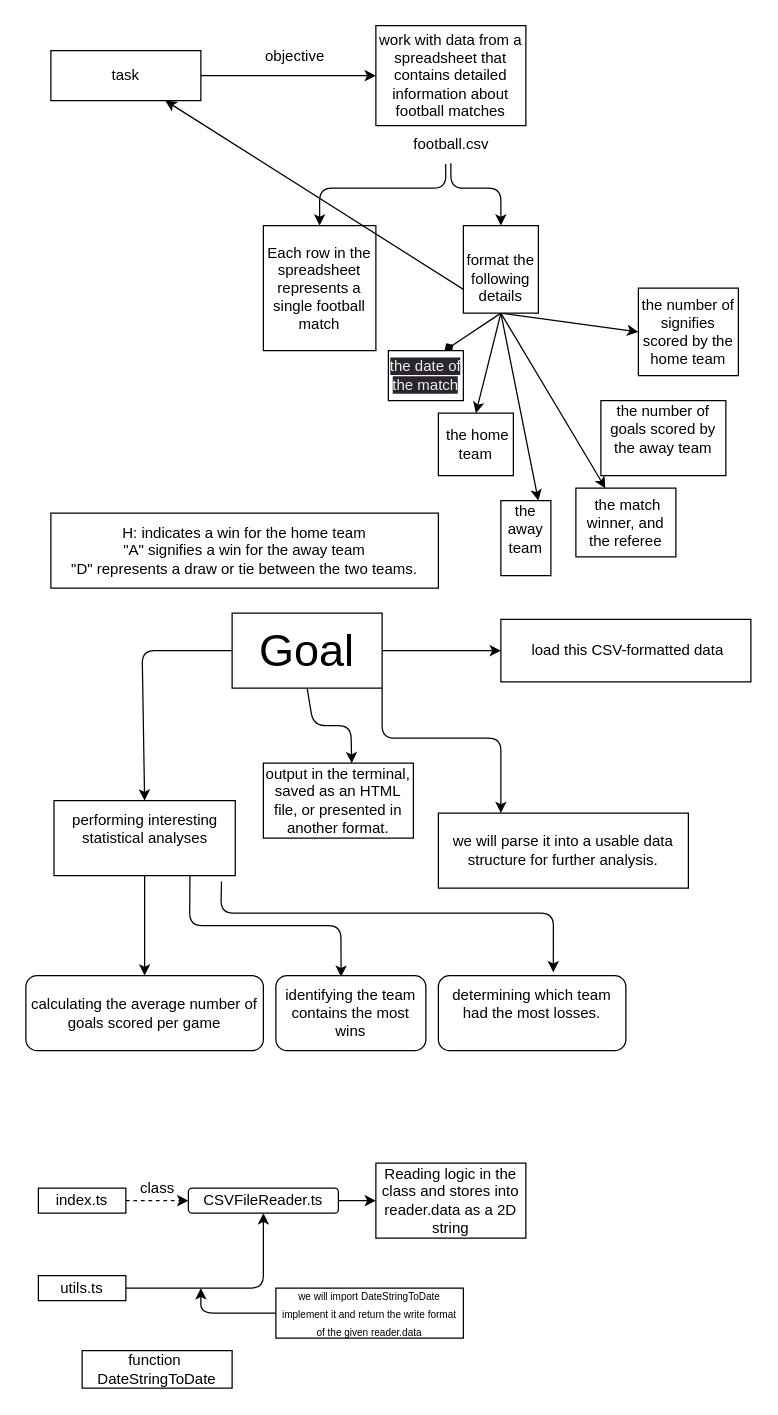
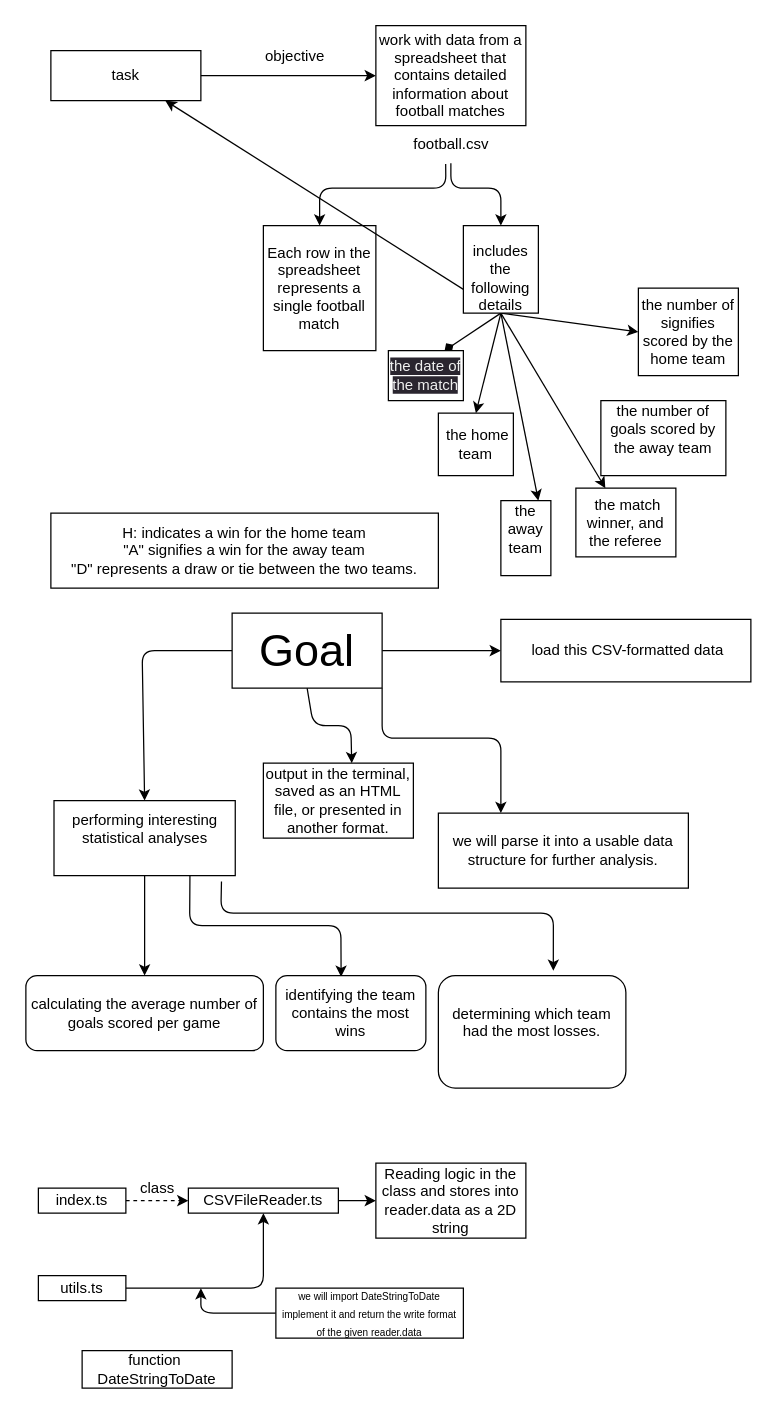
- <mxCell id="15" value="&lt;br&gt;format the following details" style="whiteSpace=wrap;html=1;" parent="1" vertex="1"><mxGeometry x="370" y="180" width="60" height="70" as="geometry" /></mxCell>
+ <mxCell id="15" value="&lt;br&gt;includes the following details" style="whiteSpace=wrap;html=1;" parent="1" vertex="1"><mxGeometry x="370" y="180" width="60" height="70" as="geometry" /></mxCell>
- <mxCell id="32" value="&#10;determining which team had the most losses.&#10;&#10;" style="rounded=1;whiteSpace=wrap;html=1;" parent="1" vertex="1"><mxGeometry x="350" y="780" width="150" height="60" as="geometry" /></mxCell>
+ <mxCell id="32" value="&#10;determining which team had the most losses.&#10;&#10;" style="rounded=1;whiteSpace=wrap;html=1;" parent="1" vertex="1"><mxGeometry x="350" y="780" width="150" height="90" as="geometry" /></mxCell>
- <mxCell id="42" value="CSVFileReader.ts" style="whiteSpace=wrap;html=1;rounded=1;" vertex="1" parent="1"><mxGeometry x="150" y="950" width="120" height="20" as="geometry" /></mxCell>
+ <mxCell id="42" value="CSVFileReader.ts" style="whiteSpace=wrap;html=1;" vertex="1" parent="1"><mxGeometry x="150" y="950" width="120" height="20" as="geometry" /></mxCell>
